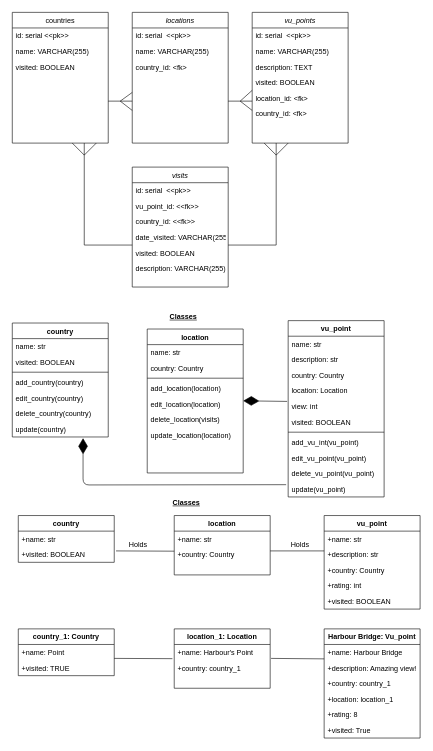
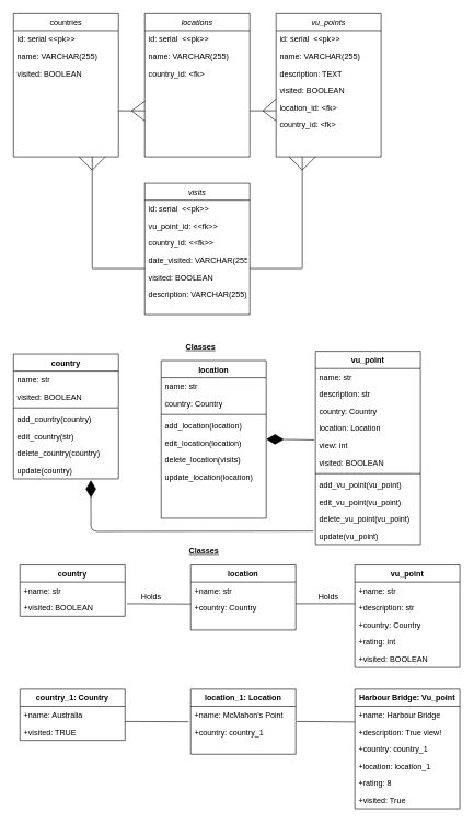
- <mxCell id="26" value="edit_country(country)" style="text;strokeColor=none;fillColor=none;align=left;verticalAlign=top;spacingLeft=4;spacingRight=4;overflow=hidden;rotatable=0;points=[[0,0.5],[1,0.5]];portConstraint=eastwest;" parent="21" vertex="1"><mxGeometry y="112" width="160" height="26" as="geometry" /></mxCell>
+ <mxCell id="26" value="edit_country(str)" style="text;strokeColor=none;fillColor=none;align=left;verticalAlign=top;spacingLeft=4;spacingRight=4;overflow=hidden;rotatable=0;points=[[0,0.5],[1,0.5]];portConstraint=eastwest;" parent="21" vertex="1"><mxGeometry y="112" width="160" height="26" as="geometry" /></mxCell>
- <mxCell id="37" value="add_vu_int(vu_point)" style="text;strokeColor=none;fillColor=none;align=left;verticalAlign=top;spacingLeft=4;spacingRight=4;overflow=hidden;rotatable=0;points=[[0,0.5],[1,0.5]];portConstraint=eastwest;" parent="29" vertex="1"><mxGeometry y="190" width="160" height="26" as="geometry" /></mxCell>
+ <mxCell id="37" value="add_vu_point(vu_point)" style="text;strokeColor=none;fillColor=none;align=left;verticalAlign=top;spacingLeft=4;spacingRight=4;overflow=hidden;rotatable=0;points=[[0,0.5],[1,0.5]];portConstraint=eastwest;" parent="29" vertex="1"><mxGeometry y="190" width="160" height="26" as="geometry" /></mxCell>
- <mxCell id="81" value="+name: Point" style="text;strokeColor=none;fillColor=none;align=left;verticalAlign=top;spacingLeft=4;spacingRight=4;overflow=hidden;rotatable=0;points=[[0,0.5],[1,0.5]];portConstraint=eastwest;" vertex="1" parent="80"><mxGeometry y="26" width="160" height="26" as="geometry" /></mxCell>
+ <mxCell id="81" value="+name: Australia" style="text;strokeColor=none;fillColor=none;align=left;verticalAlign=top;spacingLeft=4;spacingRight=4;overflow=hidden;rotatable=0;points=[[0,0.5],[1,0.5]];portConstraint=eastwest;" vertex="1" parent="80"><mxGeometry y="26" width="160" height="26" as="geometry" /></mxCell>
- <mxCell id="91" value="+name: Harbour's Point" style="text;align=left;verticalAlign=top;spacingLeft=4;spacingRight=4;overflow=hidden;rotatable=0;points=[[0,0.5],[1,0.5]];portConstraint=eastwest;" vertex="1" parent="90"><mxGeometry y="26" width="160" height="26" as="geometry" /></mxCell>
+ <mxCell id="91" value="+name: McMahon's Point" style="text;align=left;verticalAlign=top;spacingLeft=4;spacingRight=4;overflow=hidden;rotatable=0;points=[[0,0.5],[1,0.5]];portConstraint=eastwest;" vertex="1" parent="90"><mxGeometry y="26" width="160" height="26" as="geometry" /></mxCell>
- <mxCell id="85" value="+description: Amazing view!" style="text;strokeColor=none;fillColor=none;align=left;verticalAlign=top;spacingLeft=4;spacingRight=4;overflow=hidden;rotatable=0;points=[[0,0.5],[1,0.5]];portConstraint=eastwest;" vertex="1" parent="83"><mxGeometry y="52" width="160" height="26" as="geometry" /></mxCell>
+ <mxCell id="85" value="+description: True view!" style="text;strokeColor=none;fillColor=none;align=left;verticalAlign=top;spacingLeft=4;spacingRight=4;overflow=hidden;rotatable=0;points=[[0,0.5],[1,0.5]];portConstraint=eastwest;" vertex="1" parent="83"><mxGeometry y="52" width="160" height="26" as="geometry" /></mxCell>
